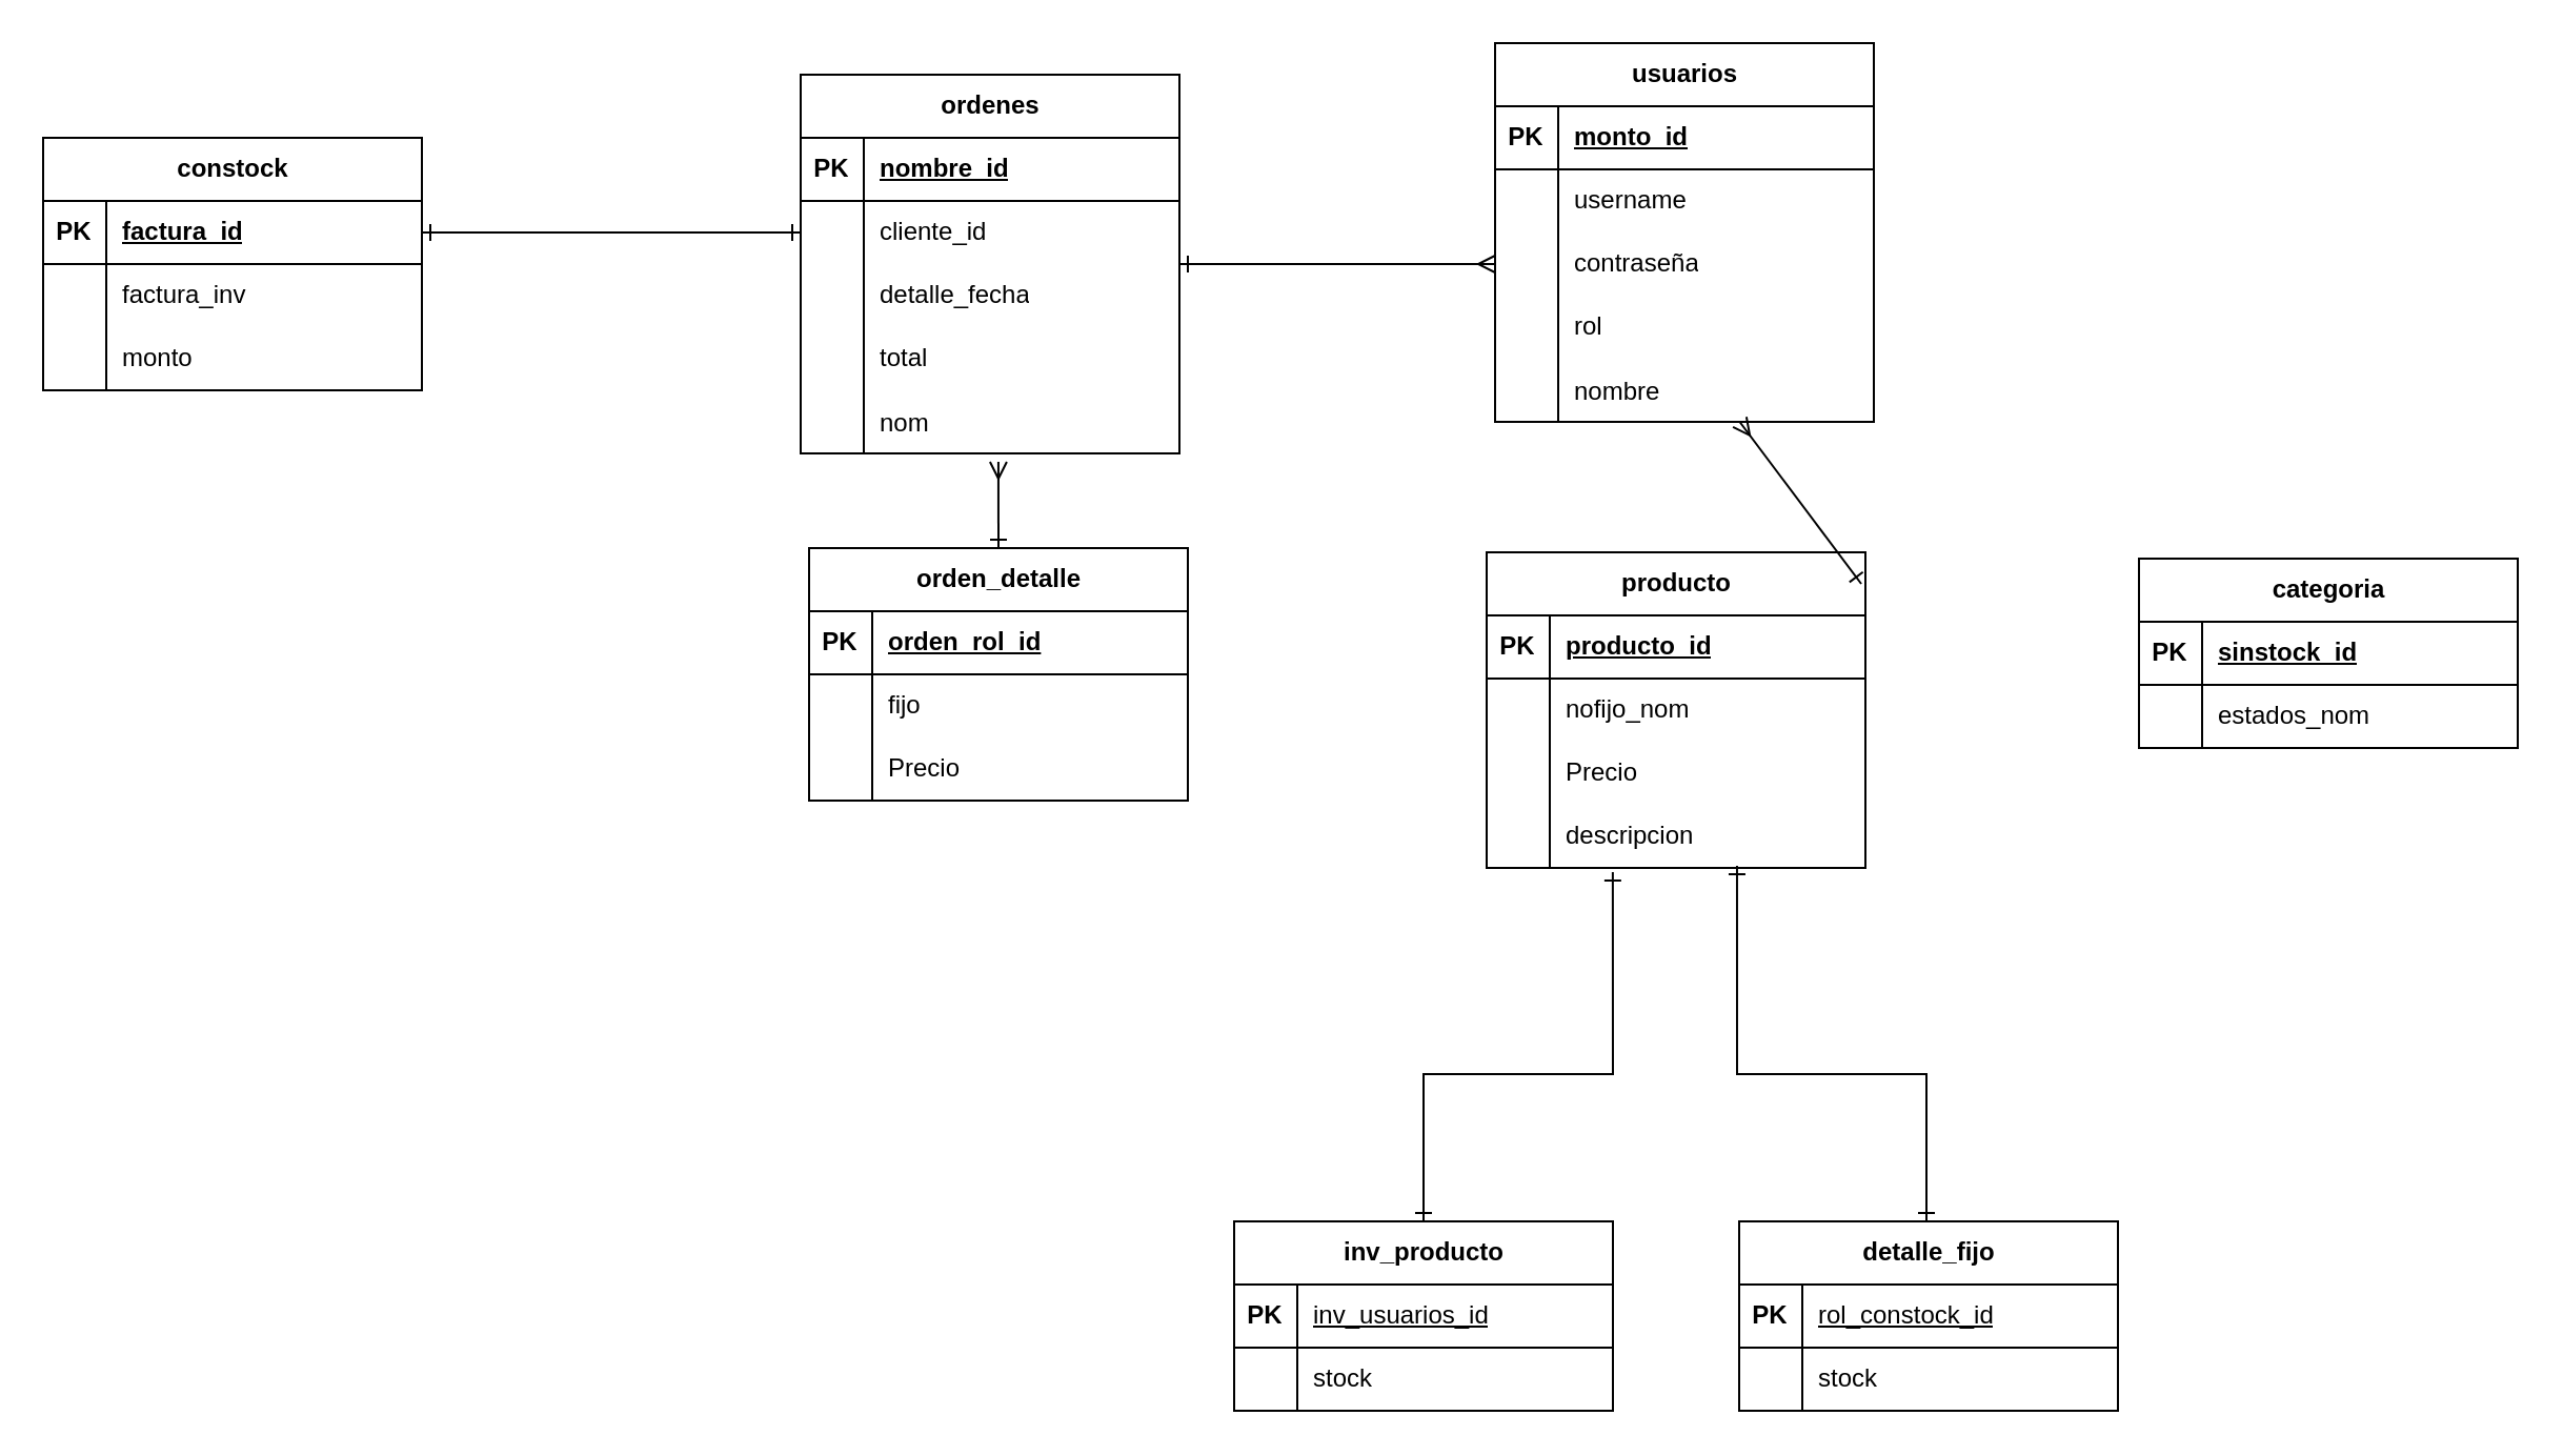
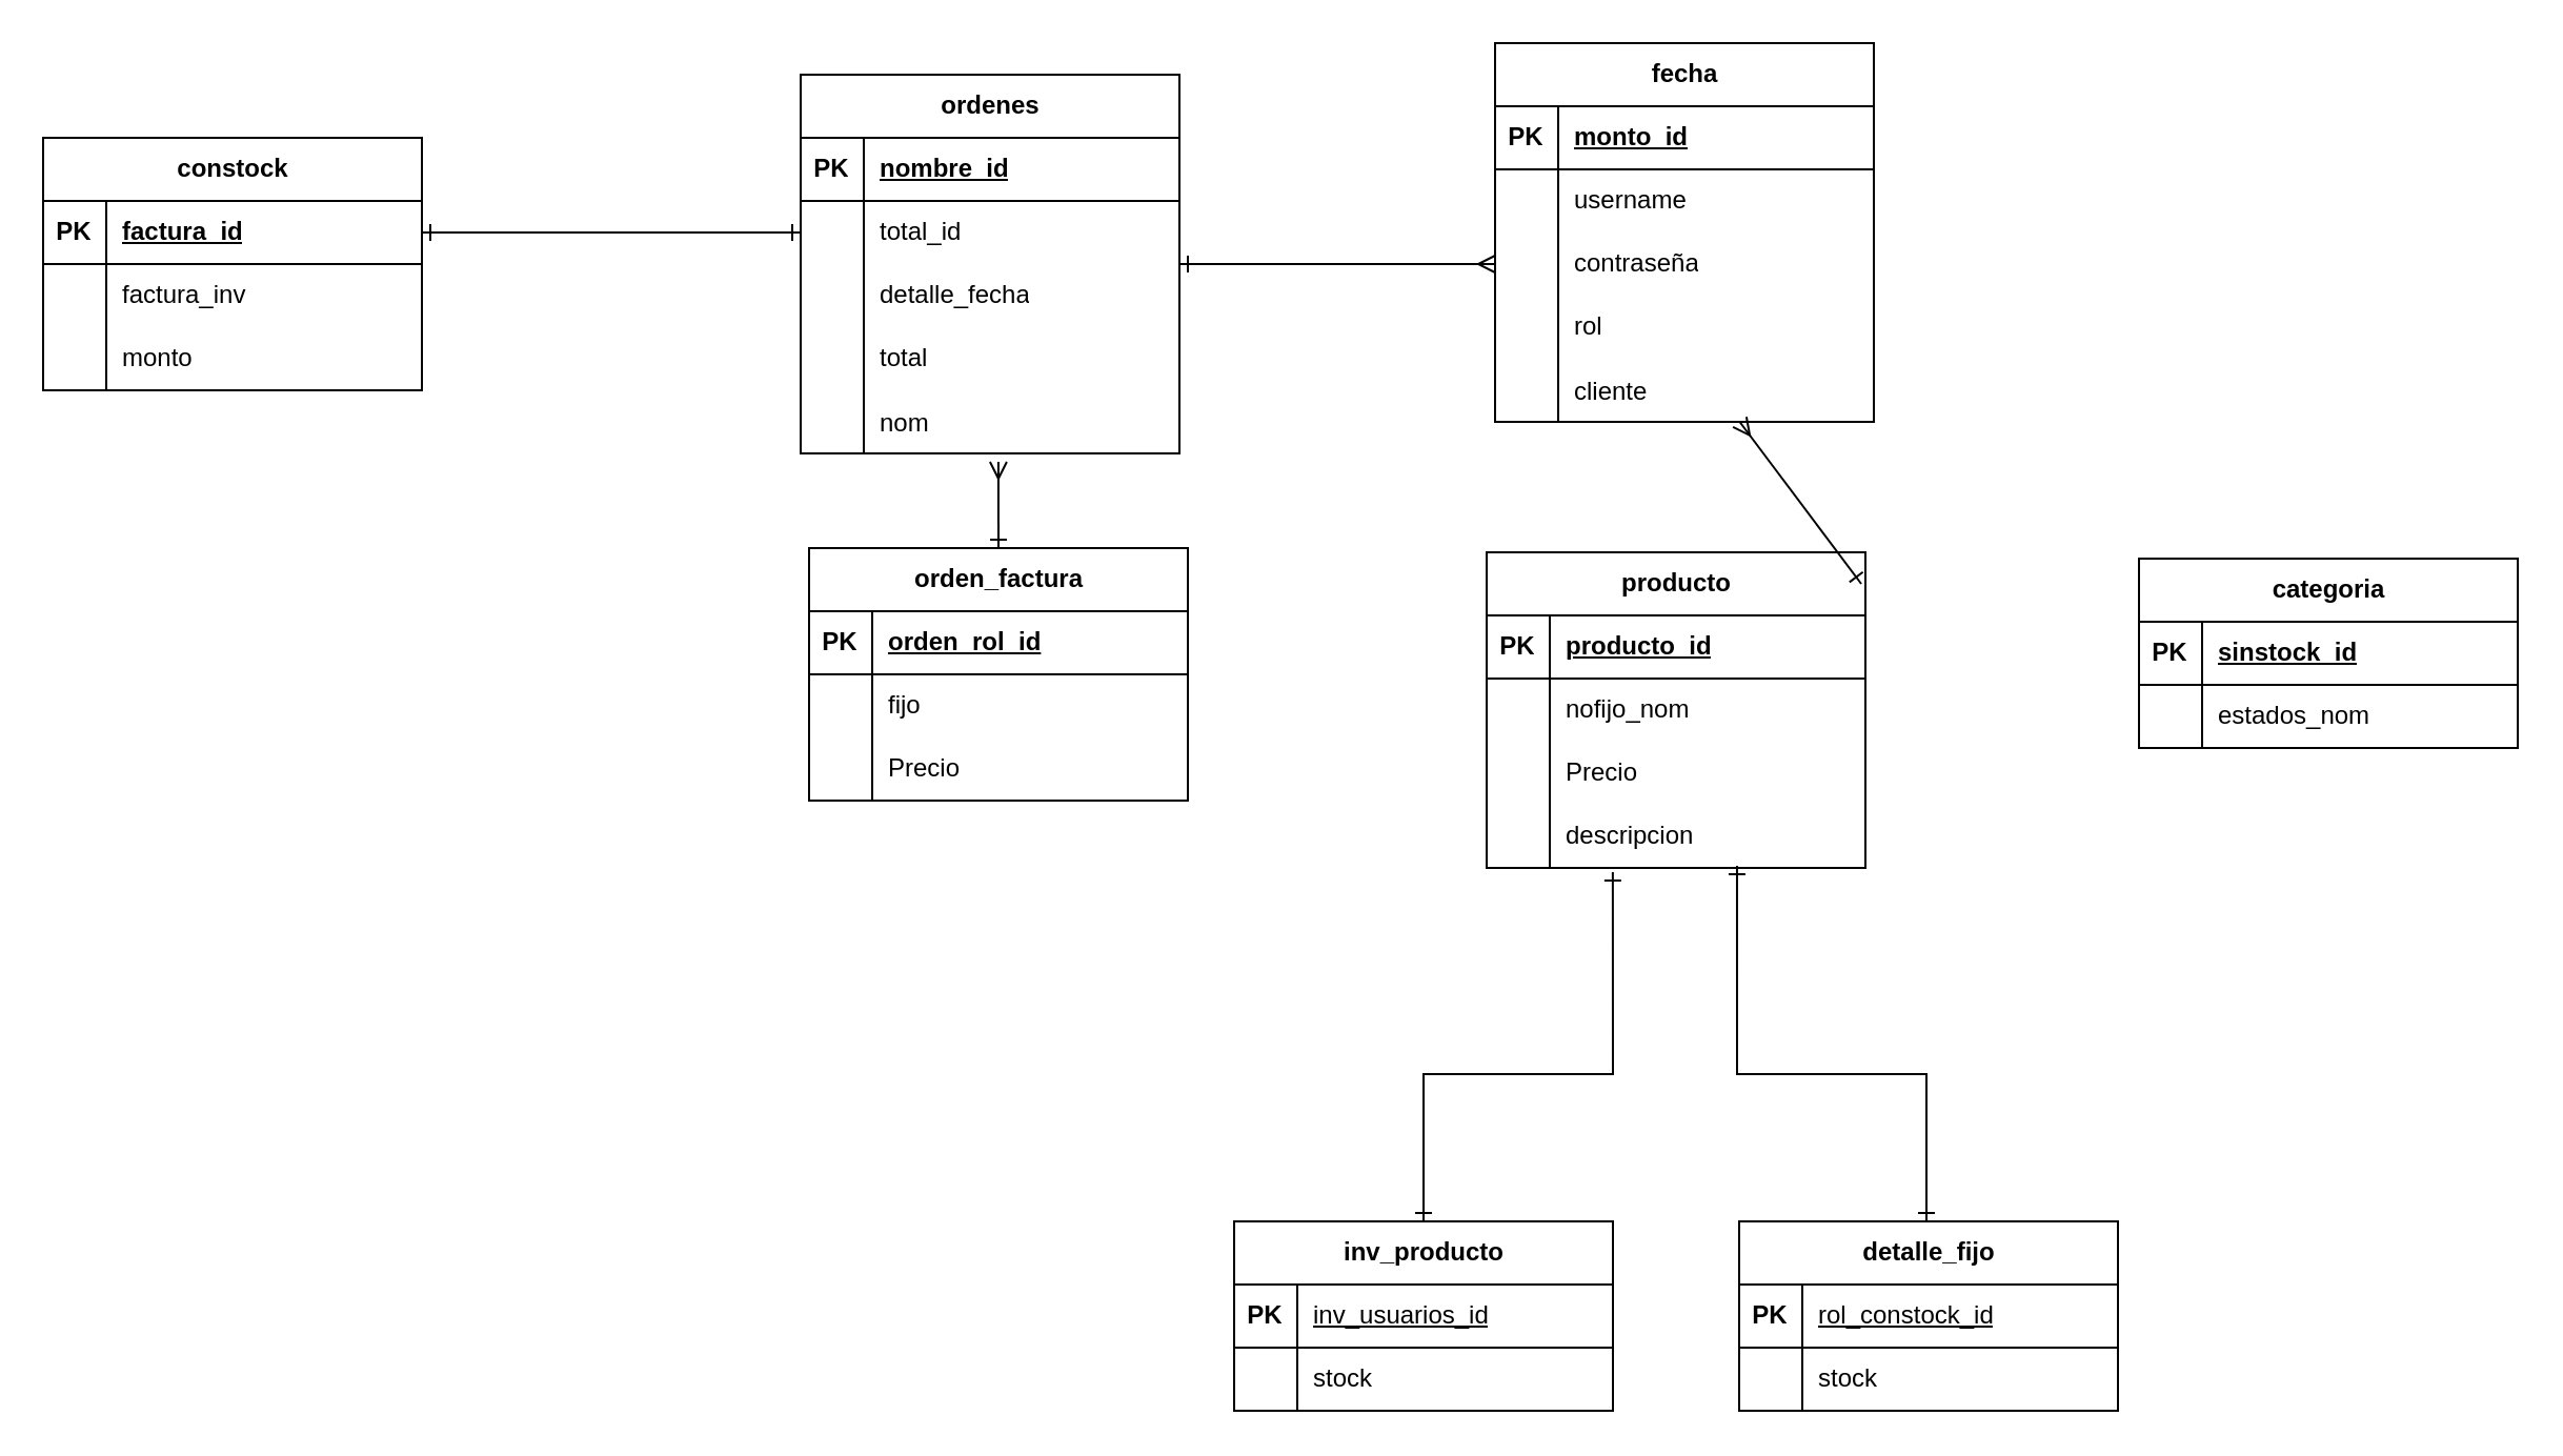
- <mxCell id="65" value="usuarios" style="shape=table;startSize=30;container=1;collapsible=1;childLayout=tableLayout;fixedRows=1;rowLines=0;fontStyle=1;align=center;resizeLast=1;html=1;" vertex="1" parent="1"><mxGeometry x="710" y="20" width="180" height="180" as="geometry" /></mxCell>
+ <mxCell id="65" value="fecha" style="shape=table;startSize=30;container=1;collapsible=1;childLayout=tableLayout;fixedRows=1;rowLines=0;fontStyle=1;align=center;resizeLast=1;html=1;" vertex="1" parent="1"><mxGeometry x="710" y="20" width="180" height="180" as="geometry" /></mxCell>
- <mxCell id="35" value="&lt;div&gt;cliente_id&lt;/div&gt;" style="shape=partialRectangle;connectable=0;fillColor=none;top=0;left=0;bottom=0;right=0;align=left;spacingLeft=6;overflow=hidden;whiteSpace=wrap;html=1;" vertex="1" parent="33"><mxGeometry x="30" width="150" height="30" as="geometry"><mxRectangle width="150" height="30" as="alternateBounds" /></mxGeometry></mxCell>
+ <mxCell id="35" value="&lt;div&gt;total_id&lt;/div&gt;" style="shape=partialRectangle;connectable=0;fillColor=none;top=0;left=0;bottom=0;right=0;align=left;spacingLeft=6;overflow=hidden;whiteSpace=wrap;html=1;" vertex="1" parent="33"><mxGeometry x="30" width="150" height="30" as="geometry"><mxRectangle width="150" height="30" as="alternateBounds" /></mxGeometry></mxCell>
- <mxCell id="80" value="nombre" style="shape=partialRectangle;connectable=0;fillColor=none;top=0;left=0;bottom=0;right=0;align=left;spacingLeft=6;overflow=hidden;" vertex="1" parent="78"><mxGeometry x="30" width="150" height="30" as="geometry"><mxRectangle width="150" height="30" as="alternateBounds" /></mxGeometry></mxCell>
+ <mxCell id="80" value="cliente" style="shape=partialRectangle;connectable=0;fillColor=none;top=0;left=0;bottom=0;right=0;align=left;spacingLeft=6;overflow=hidden;" vertex="1" parent="78"><mxGeometry x="30" width="150" height="30" as="geometry"><mxRectangle width="150" height="30" as="alternateBounds" /></mxGeometry></mxCell>
- <mxCell id="45" value="orden_detalle" style="shape=table;startSize=30;container=1;collapsible=1;childLayout=tableLayout;fixedRows=1;rowLines=0;fontStyle=1;align=center;resizeLast=1;html=1;" vertex="1" parent="1"><mxGeometry x="384" y="260" width="180" height="120" as="geometry" /></mxCell>
+ <mxCell id="45" value="orden_factura" style="shape=table;startSize=30;container=1;collapsible=1;childLayout=tableLayout;fixedRows=1;rowLines=0;fontStyle=1;align=center;resizeLast=1;html=1;" vertex="1" parent="1"><mxGeometry x="384" y="260" width="180" height="120" as="geometry" /></mxCell>
